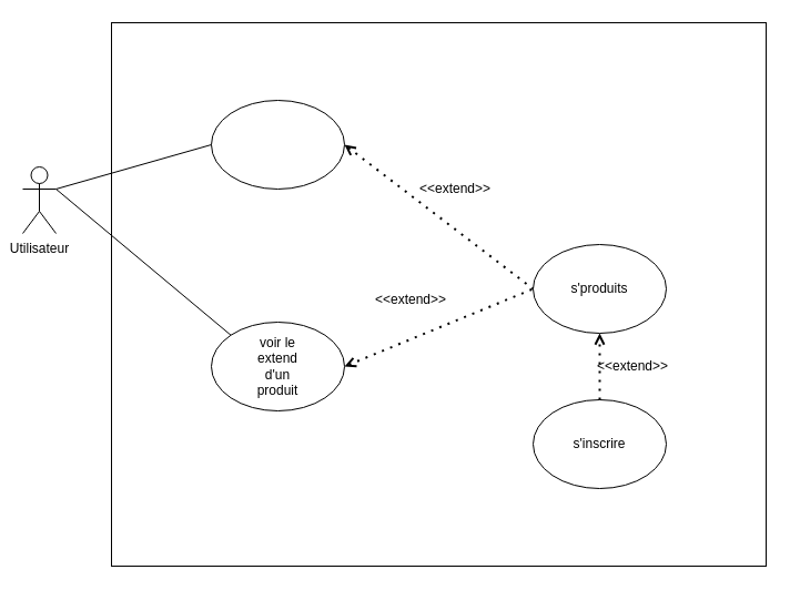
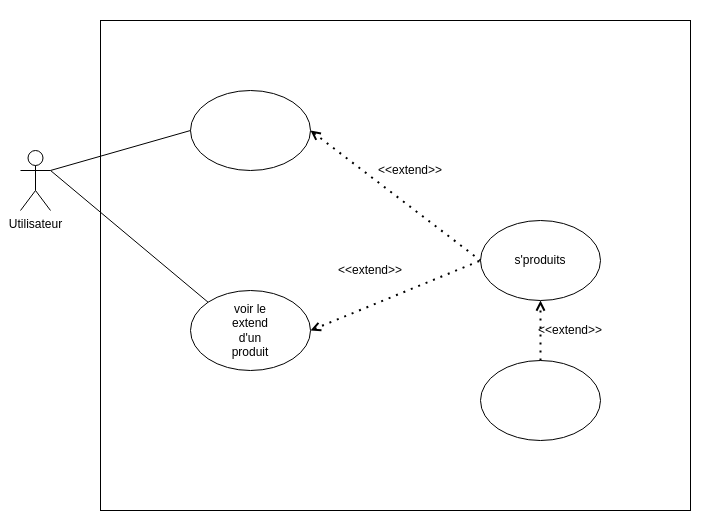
- <mxCell id="15" value="s'inscrire" style="text;html=1;strokeColor=none;fillColor=none;align=center;verticalAlign=middle;whiteSpace=wrap;rounded=0;" vertex="1" parent="1"><mxGeometry x="520" y="390" width="40" height="20" as="geometry" /></mxCell>
